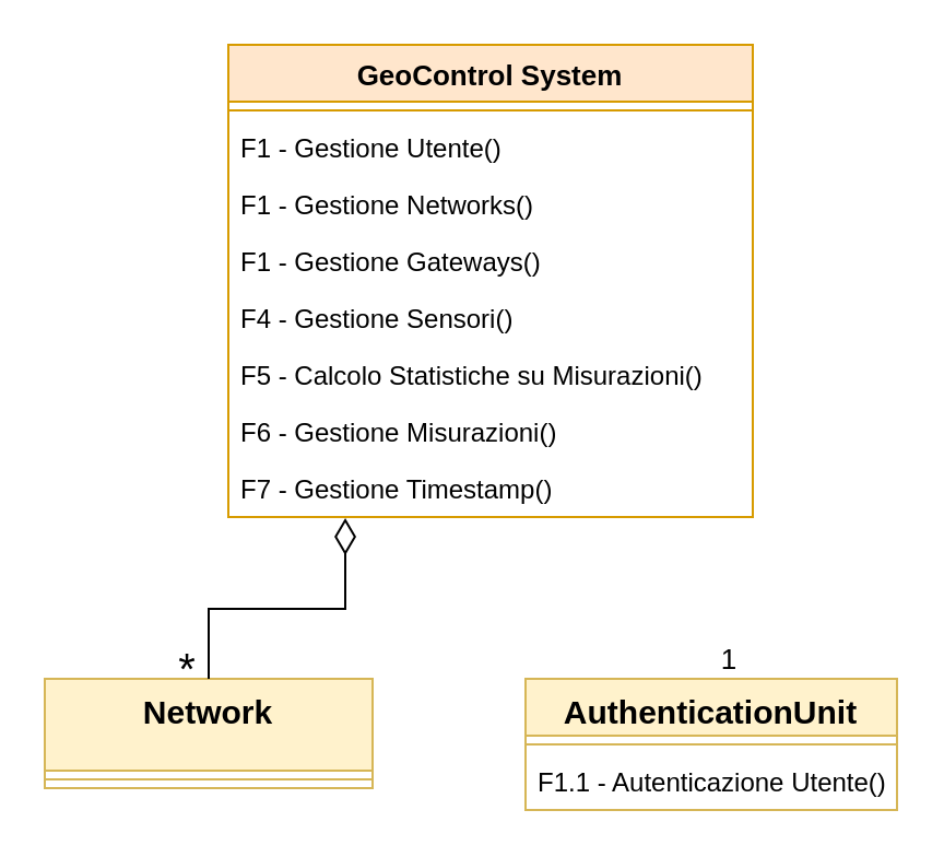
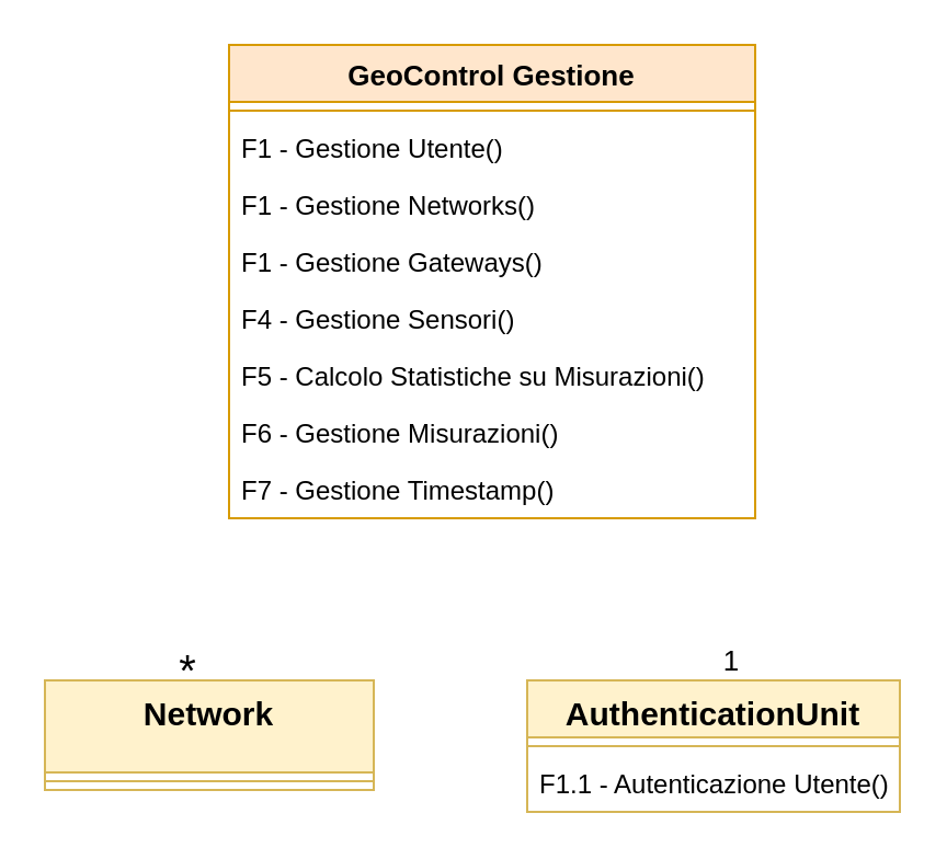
- <mxCell id="4" value="&lt;font style=&quot;font-size: 13px;&quot;&gt;GeoControl System&lt;/font&gt;" style="swimlane;fontStyle=1;align=center;verticalAlign=top;childLayout=stackLayout;horizontal=1;startSize=26;horizontalStack=0;resizeParent=1;resizeParentMax=0;resizeLast=0;collapsible=1;marginBottom=0;whiteSpace=wrap;html=1;fillColor=#ffe6cc;strokeColor=#d79b00;" vertex="1" parent="1"><mxGeometry x="104" y="20" width="240" height="216" as="geometry" /></mxCell>
+ <mxCell id="4" value="&lt;font style=&quot;font-size: 13px;&quot;&gt;GeoControl Gestione&lt;/font&gt;" style="swimlane;fontStyle=1;align=center;verticalAlign=top;childLayout=stackLayout;horizontal=1;startSize=26;horizontalStack=0;resizeParent=1;resizeParentMax=0;resizeLast=0;collapsible=1;marginBottom=0;whiteSpace=wrap;html=1;fillColor=#ffe6cc;strokeColor=#d79b00;" vertex="1" parent="1"><mxGeometry x="104" y="20" width="240" height="216" as="geometry" /></mxCell>
- <mxCell id="16" style="edgeStyle=orthogonalEdgeStyle;rounded=0;orthogonalLoop=1;jettySize=auto;html=1;entryX=0.223;entryY=1.019;entryDx=0;entryDy=0;entryPerimeter=0;endArrow=diamondThin;endFill=0;endSize=14;" edge="1" parent="1" source="2" target="12"><mxGeometry relative="1" as="geometry" /></mxCell>
